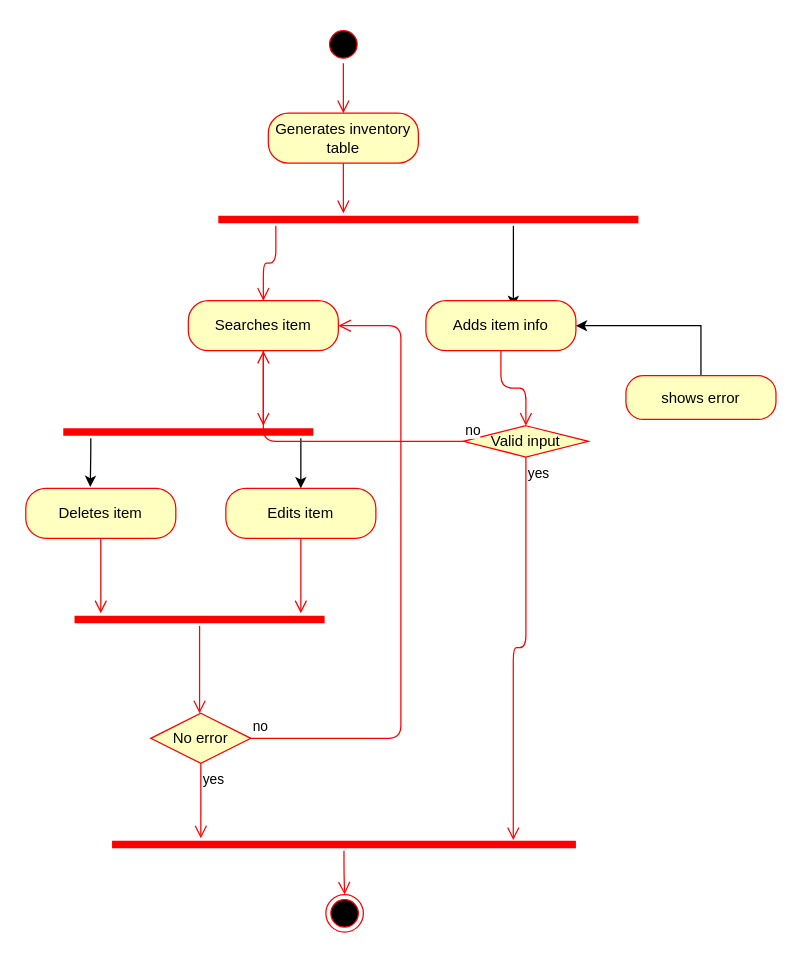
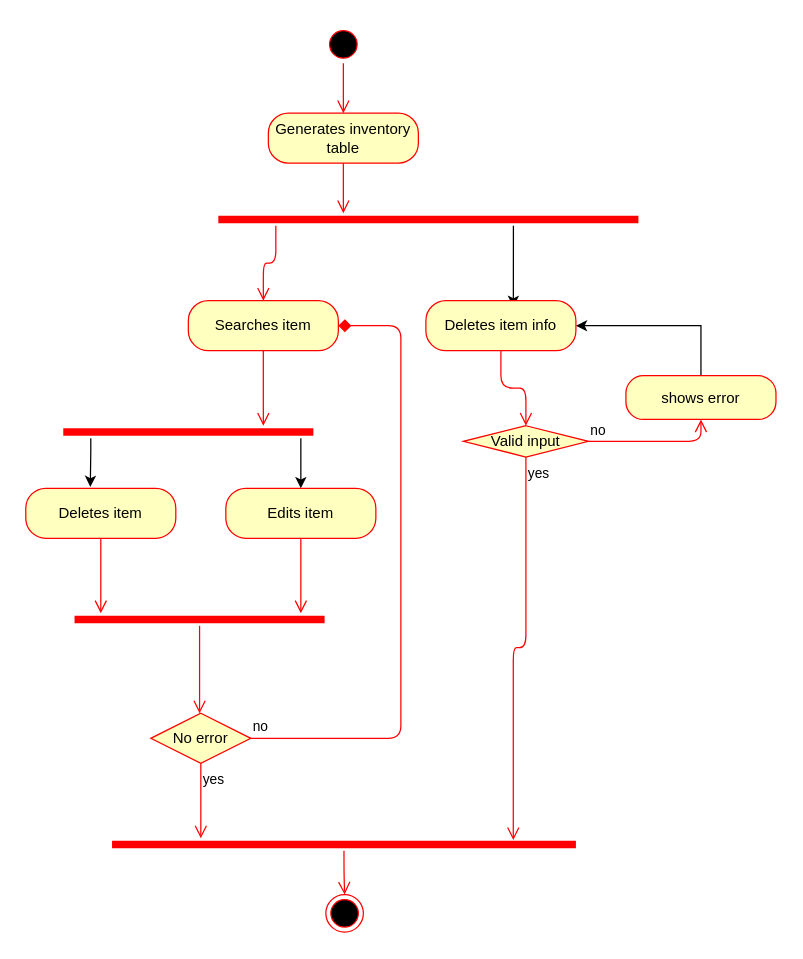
- <mxCell id="24" value="no" style="edgeStyle=orthogonalEdgeStyle;html=1;align=left;verticalAlign=bottom;endArrow=open;endSize=8;strokeColor=#ff0000;" edge="1" source="23" parent="1" target="10"><mxGeometry x="-1" relative="1" as="geometry"><mxPoint x="330" y="340" as="targetPoint" /><Array as="points"><mxPoint x="320" y="590" /><mxPoint x="320" y="260" /></Array></mxGeometry></mxCell>
+ <mxCell id="24" value="no" style="edgeStyle=orthogonalEdgeStyle;html=1;align=left;verticalAlign=bottom;endArrow=diamond;endSize=8;strokeColor=#ff0000;" edge="1" source="23" parent="1" target="10"><mxGeometry x="-1" relative="1" as="geometry"><mxPoint x="330" y="340" as="targetPoint" /><Array as="points"><mxPoint x="320" y="590" /><mxPoint x="320" y="260" /></Array></mxGeometry></mxCell>
- <mxCell id="12" value="Adds item info" style="rounded=1;whiteSpace=wrap;html=1;arcSize=40;fontColor=#000000;fillColor=#ffffc0;strokeColor=#ff0000;" vertex="1" parent="1"><mxGeometry x="340" y="240" width="120" height="40" as="geometry" /></mxCell>
+ <mxCell id="12" value="Deletes item info" style="rounded=1;whiteSpace=wrap;html=1;arcSize=40;fontColor=#000000;fillColor=#ffffc0;strokeColor=#ff0000;" vertex="1" parent="1"><mxGeometry x="340" y="240" width="120" height="40" as="geometry" /></mxCell>
- <mxCell id="29" value="no" style="edgeStyle=orthogonalEdgeStyle;html=1;align=left;verticalAlign=bottom;endArrow=open;endSize=8;strokeColor=#ff0000;" edge="1" source="28" parent="1" target="10"><mxGeometry x="-1" relative="1" as="geometry"><mxPoint x="550" y="360" as="targetPoint" /></mxGeometry></mxCell>
+ <mxCell id="29" value="no" style="edgeStyle=orthogonalEdgeStyle;html=1;align=left;verticalAlign=bottom;endArrow=open;endSize=8;strokeColor=#ff0000;entryX=0.5;entryY=1;entryDx=0;entryDy=0;" edge="1" source="28" parent="1" target="32"><mxGeometry x="-1" relative="1" as="geometry"><mxPoint x="550" y="360" as="targetPoint" /></mxGeometry></mxCell>
